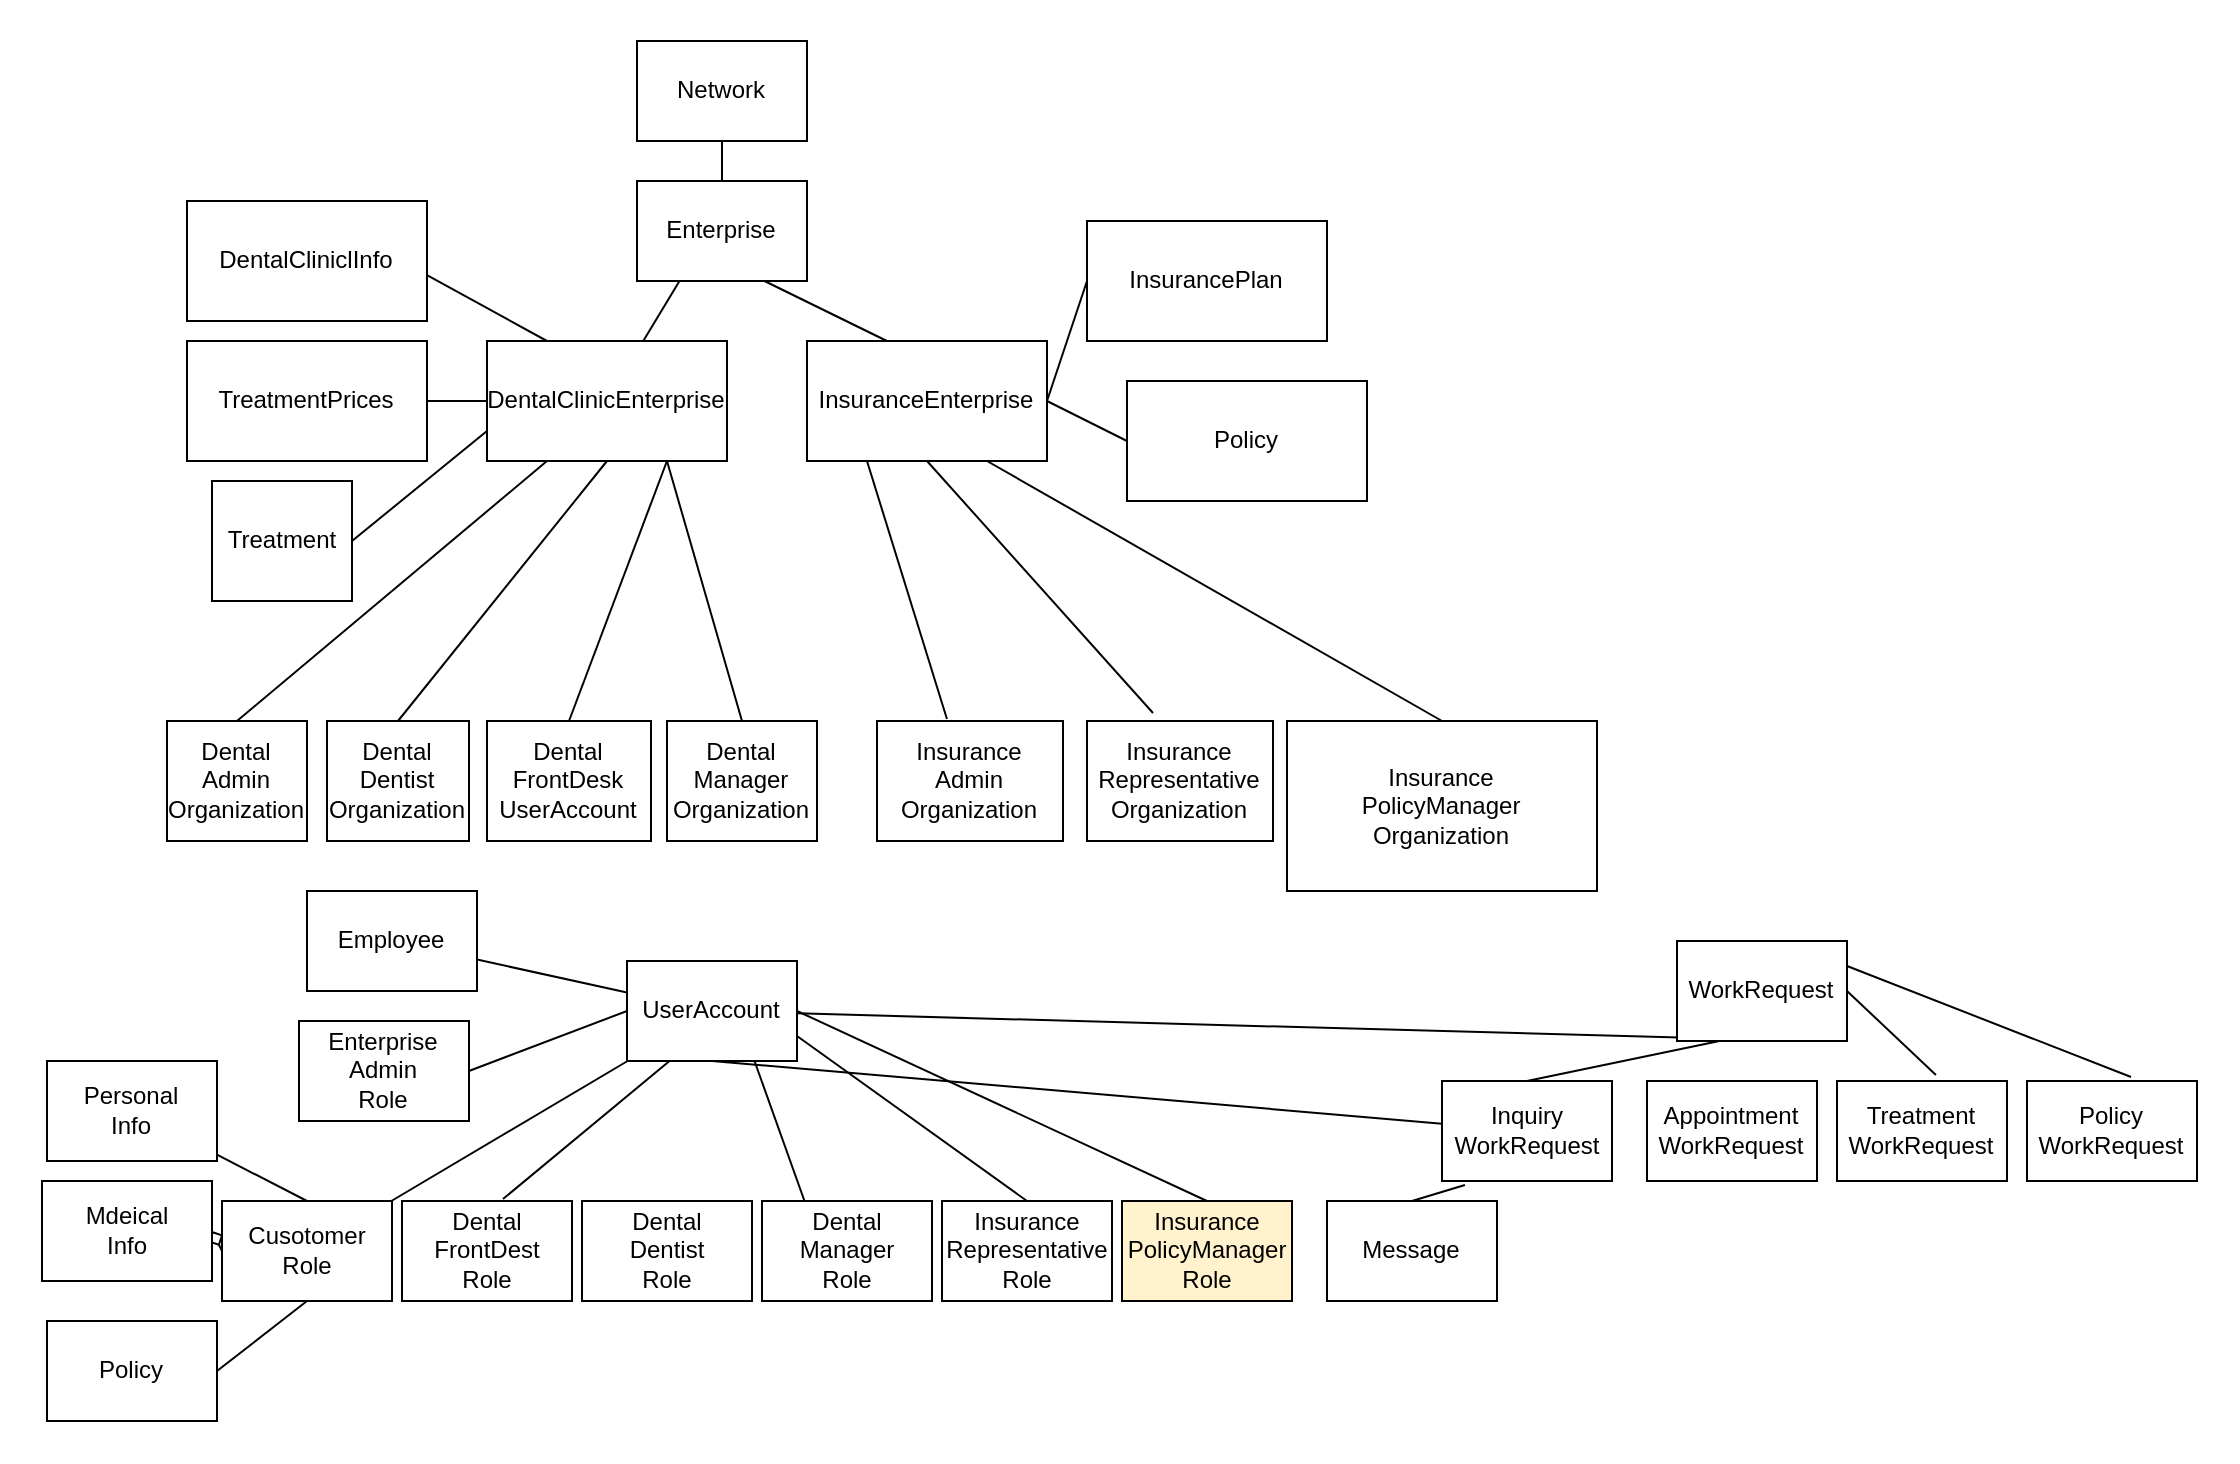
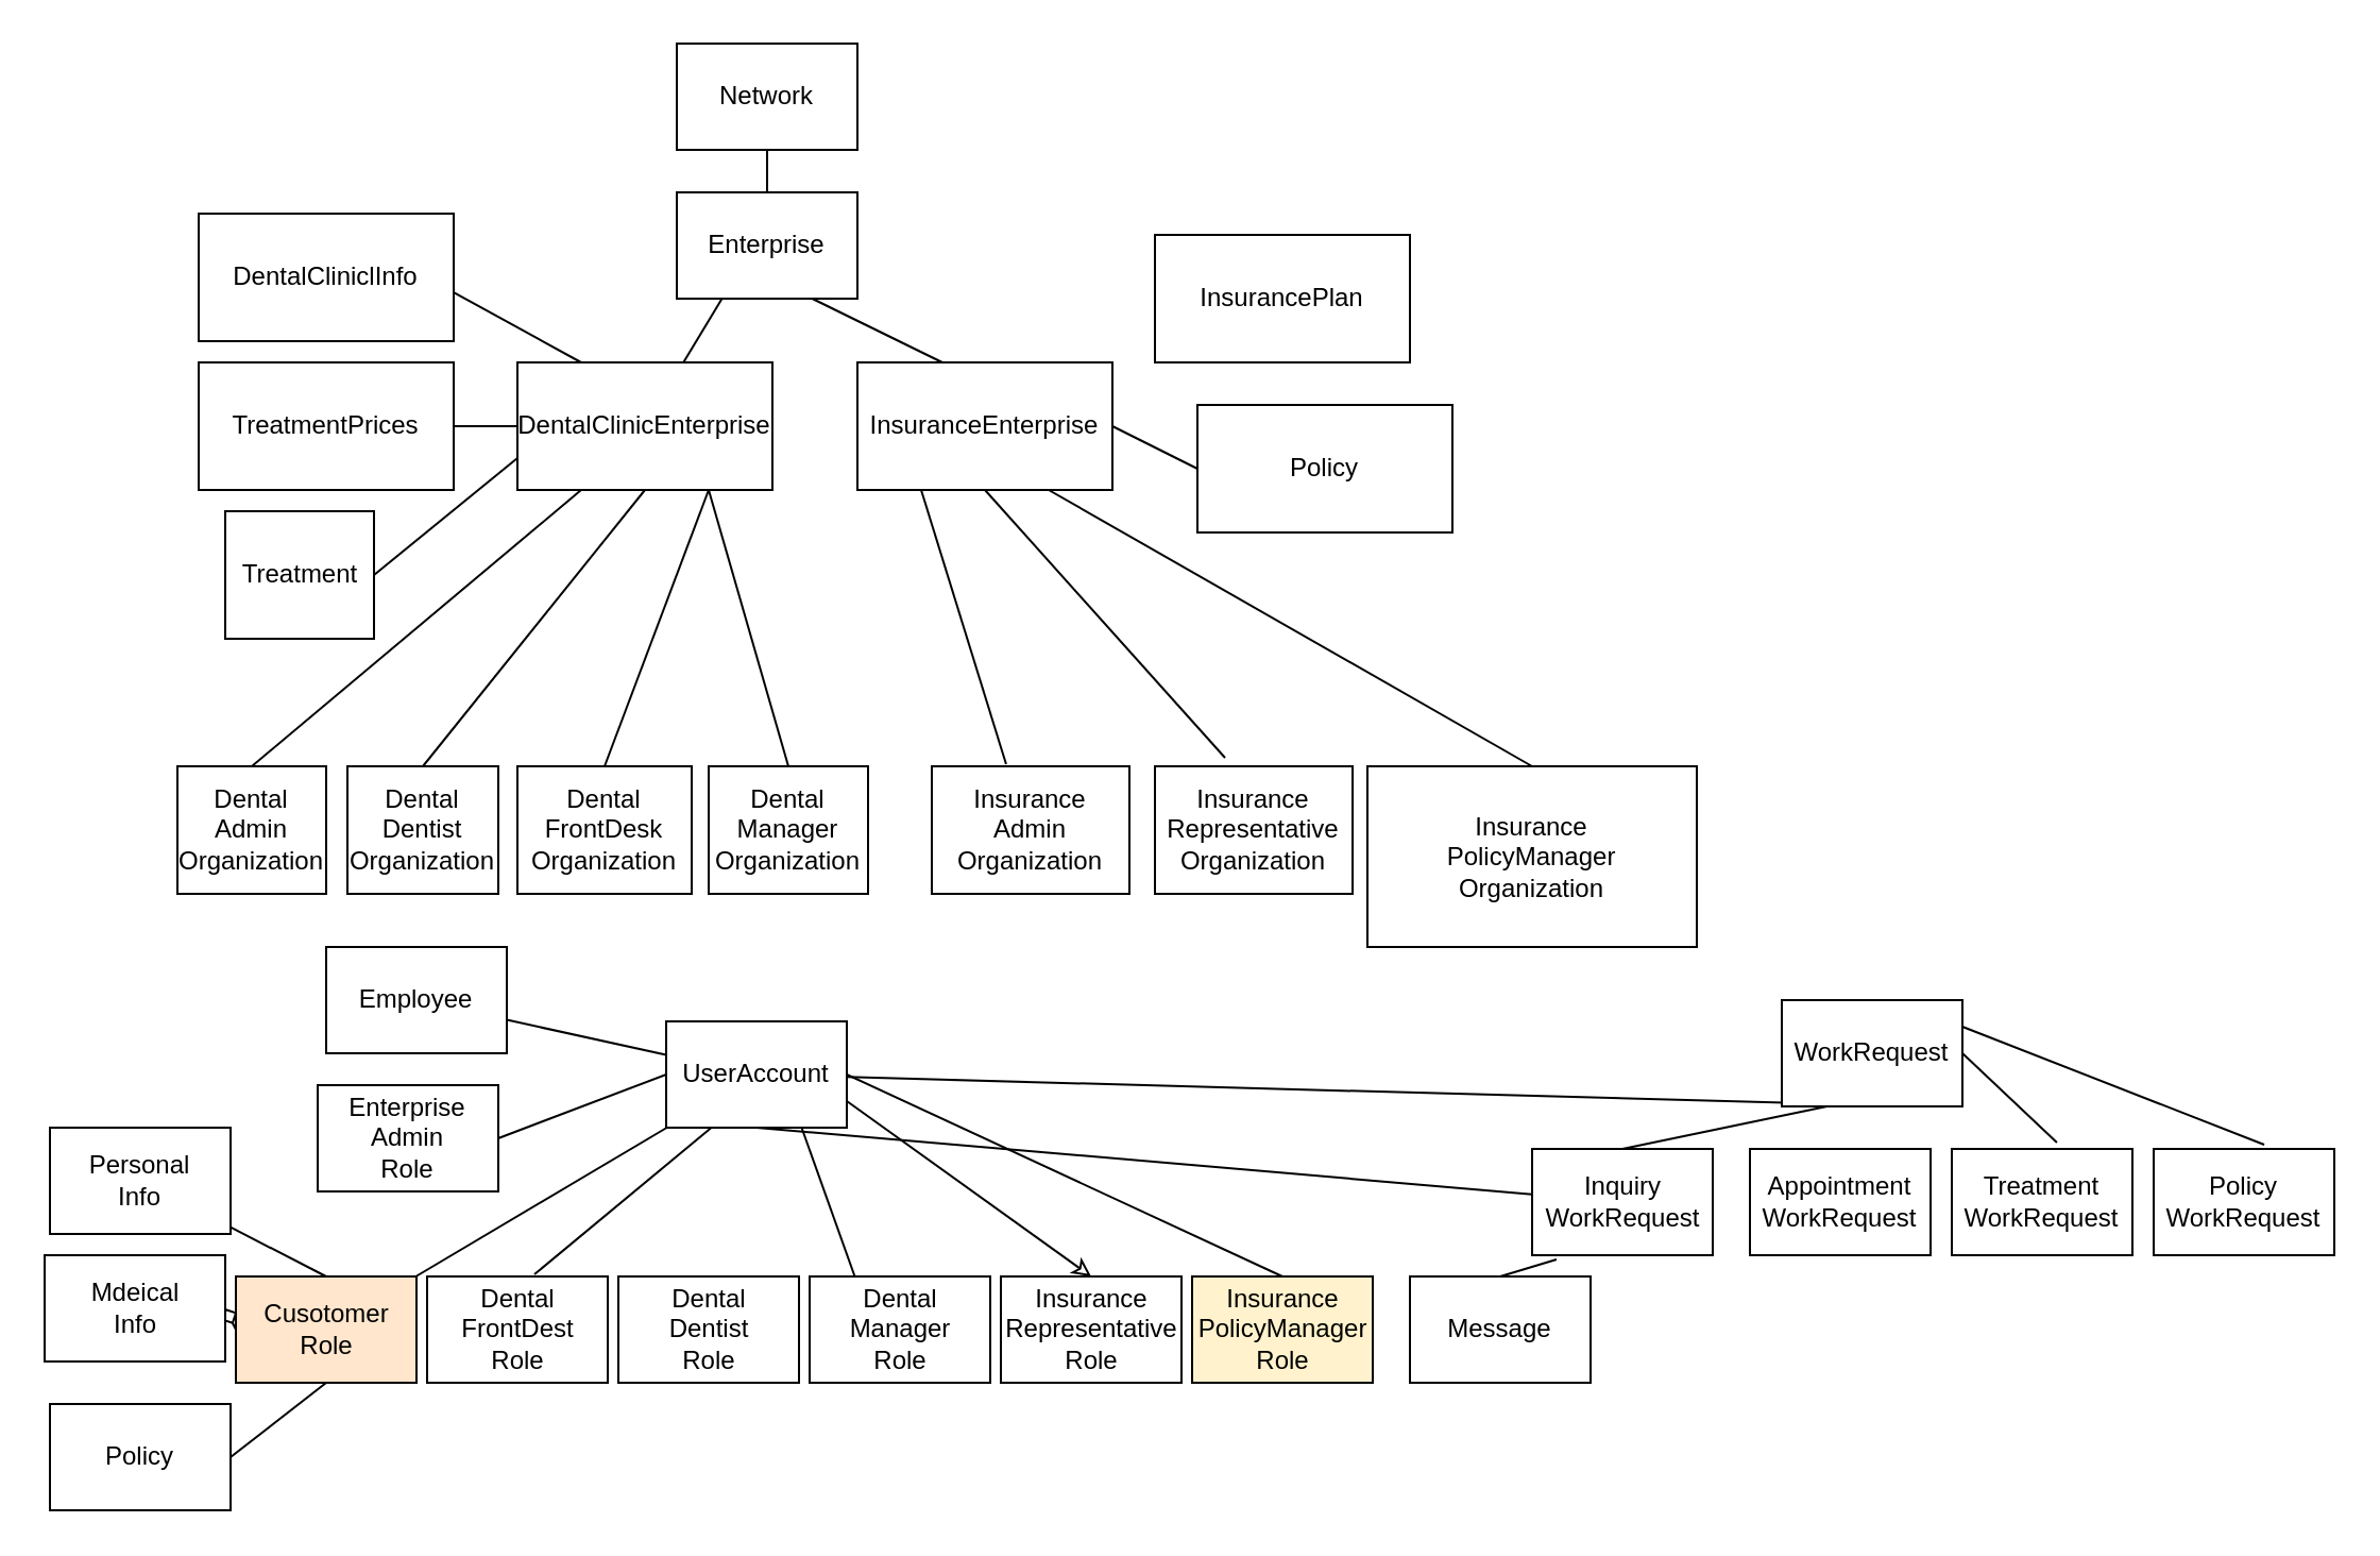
- <mxCell id="15" style="edgeStyle=none;rounded=0;orthogonalLoop=1;jettySize=auto;html=1;exitX=1;exitY=0.5;exitDx=0;exitDy=0;entryX=0;entryY=0.5;entryDx=0;entryDy=0;endArrow=none;endFill=0;" edge="1" parent="1" source="20" target="22"><mxGeometry relative="1" as="geometry" /></mxCell>
- <mxCell id="26" value="Dental&lt;br&gt;FrontDesk&lt;br&gt;UserAccount" style="rounded=0;whiteSpace=wrap;html=1;" vertex="1" parent="1"><mxGeometry x="243" y="360" width="82" height="60" as="geometry" /></mxCell>
+ <mxCell id="26" value="Dental&lt;br&gt;FrontDesk&lt;br&gt;Organization" style="rounded=0;whiteSpace=wrap;html=1;" vertex="1" parent="1"><mxGeometry x="243" y="360" width="82" height="60" as="geometry" /></mxCell>
- <mxCell id="37" style="edgeStyle=none;rounded=0;orthogonalLoop=1;jettySize=auto;html=1;exitX=1;exitY=0.75;exitDx=0;exitDy=0;entryX=0.5;entryY=0;entryDx=0;entryDy=0;endArrow=none;endFill=0;" edge="1" parent="1" source="39" target="49"><mxGeometry relative="1" as="geometry" /></mxCell>
+ <mxCell id="37" style="edgeStyle=none;rounded=0;orthogonalLoop=1;jettySize=auto;html=1;exitX=1;exitY=0.75;exitDx=0;exitDy=0;entryX=0.5;entryY=0;entryDx=0;entryDy=0;endArrow=classic;endFill=0;" edge="1" parent="1" source="39" target="49"><mxGeometry relative="1" as="geometry" /></mxCell>
- <mxCell id="43" value="Cusotomer&lt;br&gt;Role" style="rounded=0;whiteSpace=wrap;html=1;" vertex="1" parent="1"><mxGeometry x="110.5" y="600" width="85" height="50" as="geometry" /></mxCell>
+ <mxCell id="43" value="Cusotomer&lt;br&gt;Role" style="rounded=0;whiteSpace=wrap;html=1;fillColor=#ffe6cc;" vertex="1" parent="1"><mxGeometry x="110.5" y="600" width="85" height="50" as="geometry" /></mxCell>
